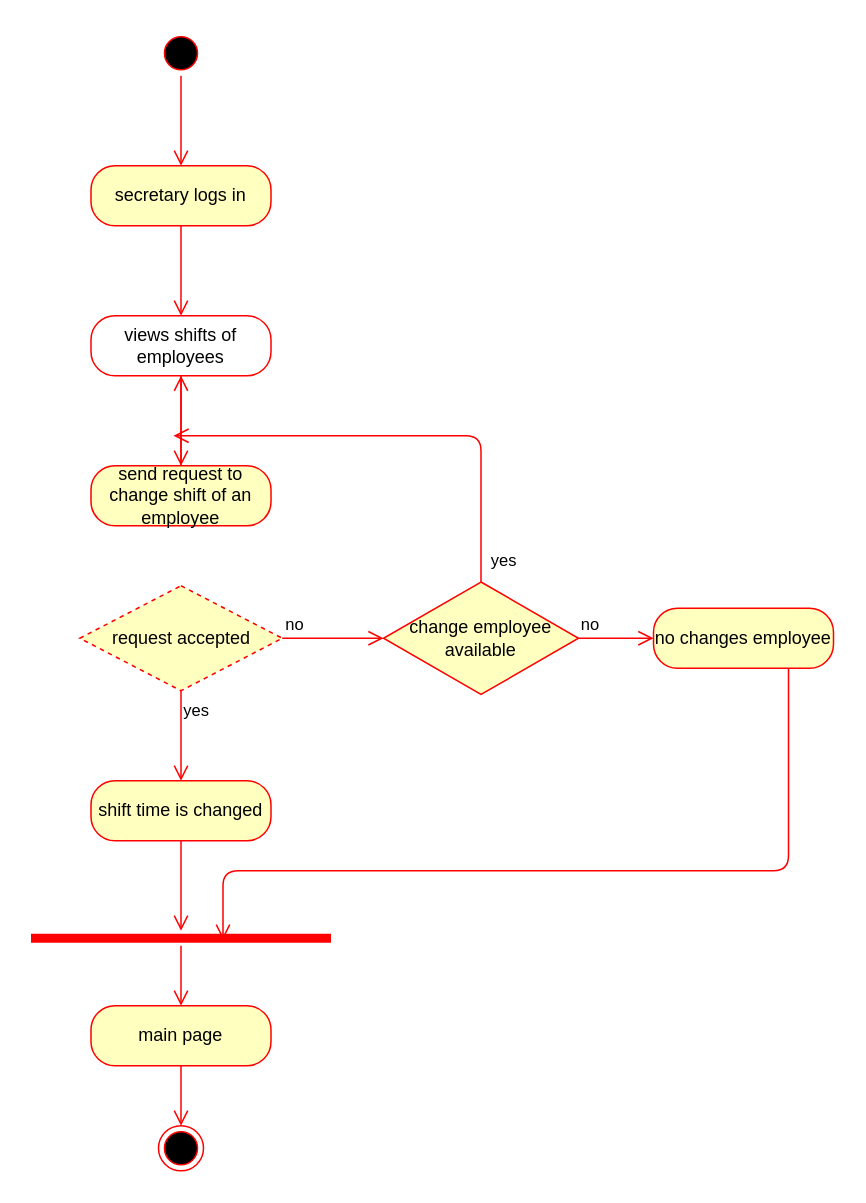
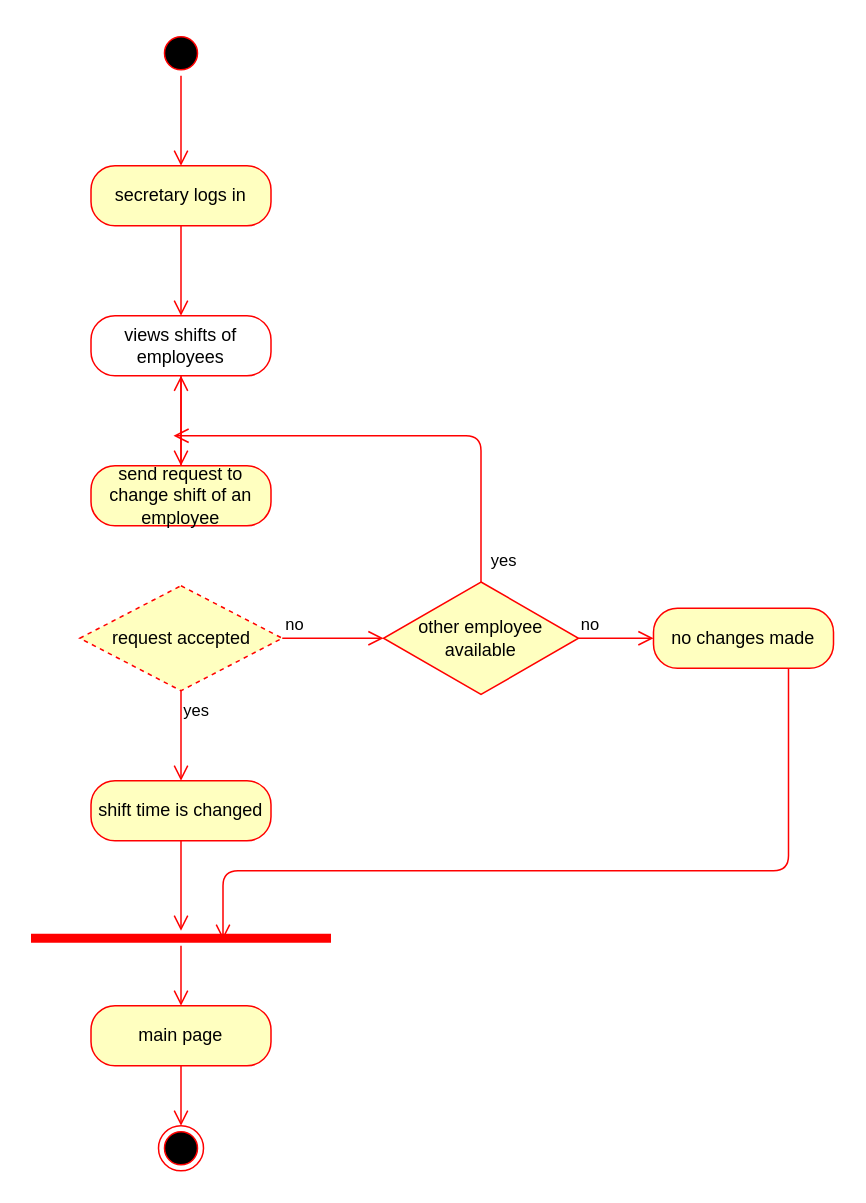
- <mxCell id="16" value="change employee available" style="rhombus;whiteSpace=wrap;html=1;fillColor=#ffffc0;strokeColor=#ff0000;" parent="1" vertex="1"><mxGeometry x="255" y="387.5" width="130" height="75" as="geometry" /></mxCell>
+ <mxCell id="16" value="other employee available" style="rhombus;whiteSpace=wrap;html=1;fillColor=#ffffc0;strokeColor=#ff0000;" parent="1" vertex="1"><mxGeometry x="255" y="387.5" width="130" height="75" as="geometry" /></mxCell>
- <mxCell id="18" value="no changes employee" style="rounded=1;whiteSpace=wrap;html=1;arcSize=40;fontColor=#000000;fillColor=#ffffc0;strokeColor=#ff0000;" parent="1" vertex="1"><mxGeometry x="435" y="405" width="120" height="40" as="geometry" /></mxCell>
+ <mxCell id="18" value="no changes made" style="rounded=1;whiteSpace=wrap;html=1;arcSize=40;fontColor=#000000;fillColor=#ffffc0;strokeColor=#ff0000;" parent="1" vertex="1"><mxGeometry x="435" y="405" width="120" height="40" as="geometry" /></mxCell>
